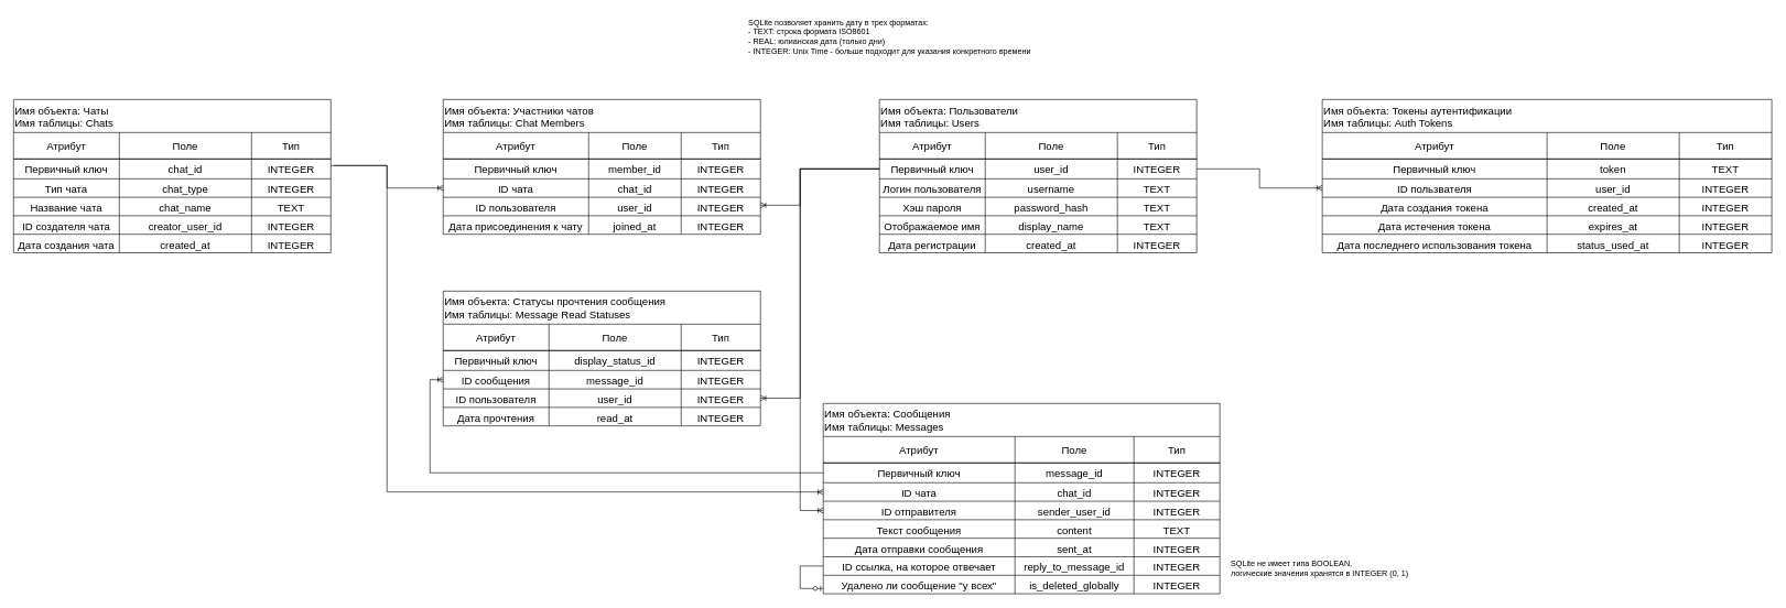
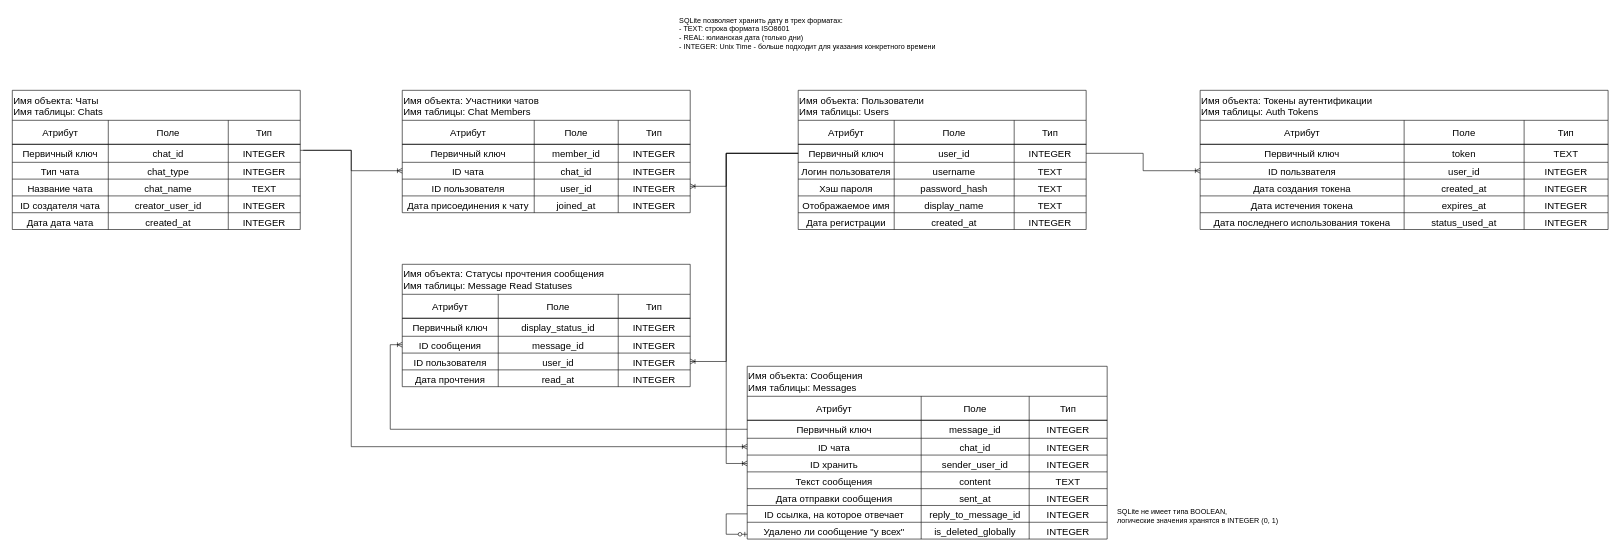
- <mxCell id="129" value="Дата создания чата" style="swimlane;swimlaneHead=0;swimlaneBody=0;fontStyle=0;connectable=0;strokeColor=inherit;fillColor=none;startSize=0;collapsible=0;recursiveResize=0;expand=0;fontSize=16;verticalAlign=top;" vertex="1" parent="128"><mxGeometry width="160" height="28" as="geometry"><mxRectangle width="160" height="28" as="alternateBounds" /></mxGeometry></mxCell>
+ <mxCell id="129" value="Дата дата чата" style="swimlane;swimlaneHead=0;swimlaneBody=0;fontStyle=0;connectable=0;strokeColor=inherit;fillColor=none;startSize=0;collapsible=0;recursiveResize=0;expand=0;fontSize=16;verticalAlign=top;" vertex="1" parent="128"><mxGeometry width="160" height="28" as="geometry"><mxRectangle width="160" height="28" as="alternateBounds" /></mxGeometry></mxCell>
- <mxCell id="67" value="ID отправителя" style="swimlane;swimlaneHead=0;swimlaneBody=0;fontStyle=0;connectable=0;strokeColor=inherit;fillColor=none;startSize=0;collapsible=0;recursiveResize=0;expand=0;fontSize=16;verticalAlign=top;" vertex="1" parent="66"><mxGeometry width="290" height="28" as="geometry"><mxRectangle width="290" height="28" as="alternateBounds" /></mxGeometry></mxCell>
+ <mxCell id="67" value="ID хранить" style="swimlane;swimlaneHead=0;swimlaneBody=0;fontStyle=0;connectable=0;strokeColor=inherit;fillColor=none;startSize=0;collapsible=0;recursiveResize=0;expand=0;fontSize=16;verticalAlign=top;" vertex="1" parent="66"><mxGeometry width="290" height="28" as="geometry"><mxRectangle width="290" height="28" as="alternateBounds" /></mxGeometry></mxCell>
